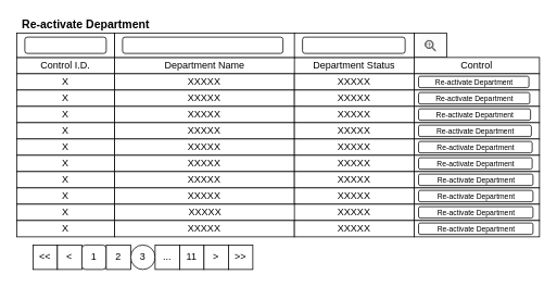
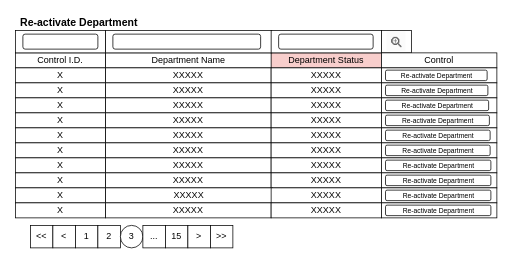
- <mxCell id="4" value="Department Status" style="rounded=0;whiteSpace=wrap;html=1;" parent="1" vertex="1"><mxGeometry x="361" y="70" width="147" height="20" as="geometry" /></mxCell>
+ <mxCell id="4" value="Department Status" style="rounded=0;whiteSpace=wrap;html=1;fillColor=#f8cecc;" parent="1" vertex="1"><mxGeometry x="361" y="70" width="147" height="20" as="geometry" /></mxCell>
- <mxCell id="45" value="1" style="whiteSpace=wrap;html=1;aspect=fixed;rounded=1;" parent="1" vertex="1"><mxGeometry x="100" y="300" width="30" height="30" as="geometry" /></mxCell>
+ <mxCell id="45" value="1" style="whiteSpace=wrap;html=1;aspect=fixed;" parent="1" vertex="1"><mxGeometry x="100" y="300" width="30" height="30" as="geometry" /></mxCell>
- <mxCell id="49" value="11" style="whiteSpace=wrap;html=1;aspect=fixed;" parent="1" vertex="1"><mxGeometry x="220" y="300" width="30" height="30" as="geometry" /></mxCell>
+ <mxCell id="49" value="15" style="whiteSpace=wrap;html=1;aspect=fixed;" parent="1" vertex="1"><mxGeometry x="220" y="300" width="30" height="30" as="geometry" /></mxCell>
